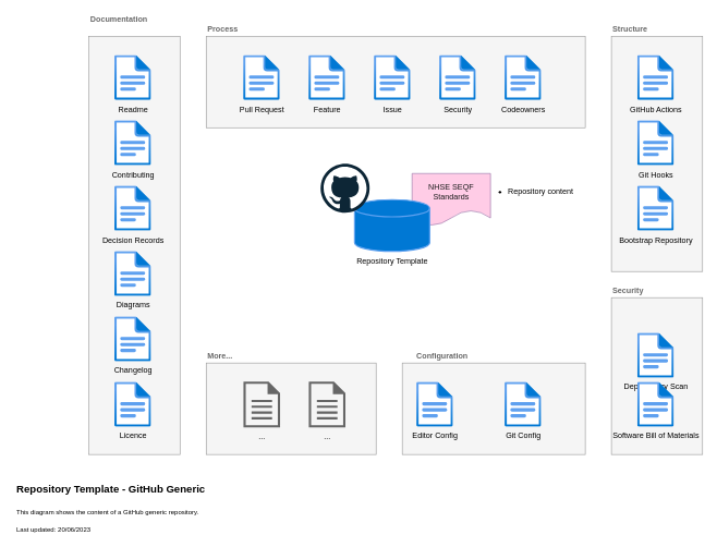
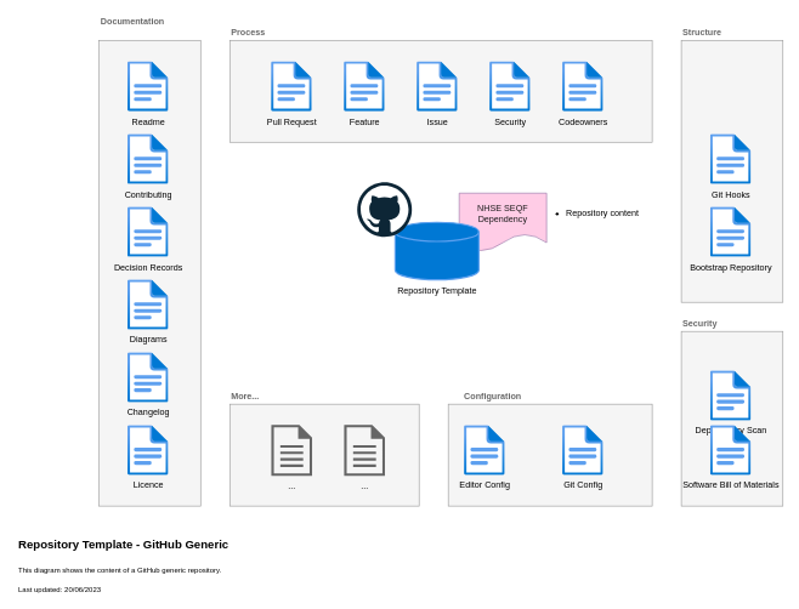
- <mxCell id="22" value="GitHub Actions" style="image;aspect=fixed;html=1;points=[];align=center;fontSize=12;image=img/lib/azure2/general/File.svg;labelBackgroundColor=none;" parent="1" vertex="1"><mxGeometry x="975" y="84" width="56.0" height="69" as="geometry" /></mxCell>
- <mxCell id="3" value="NHSE SEQF&lt;br&gt;Standards" style="shape=document;whiteSpace=wrap;html=1;boundedLbl=1;fillColor=#FFCCE6;strokeColor=#9673a6;fontColor=#1A1A1A;fontStyle=0" parent="2" vertex="1"><mxGeometry x="140" y="-40" width="120" height="80" as="geometry" /></mxCell>
+ <mxCell id="3" value="NHSE SEQF&lt;br&gt;Dependency" style="shape=document;whiteSpace=wrap;html=1;boundedLbl=1;fillColor=#FFCCE6;strokeColor=#9673a6;fontColor=#1A1A1A;fontStyle=0" parent="2" vertex="1"><mxGeometry x="140" y="-40" width="120" height="80" as="geometry" /></mxCell>
